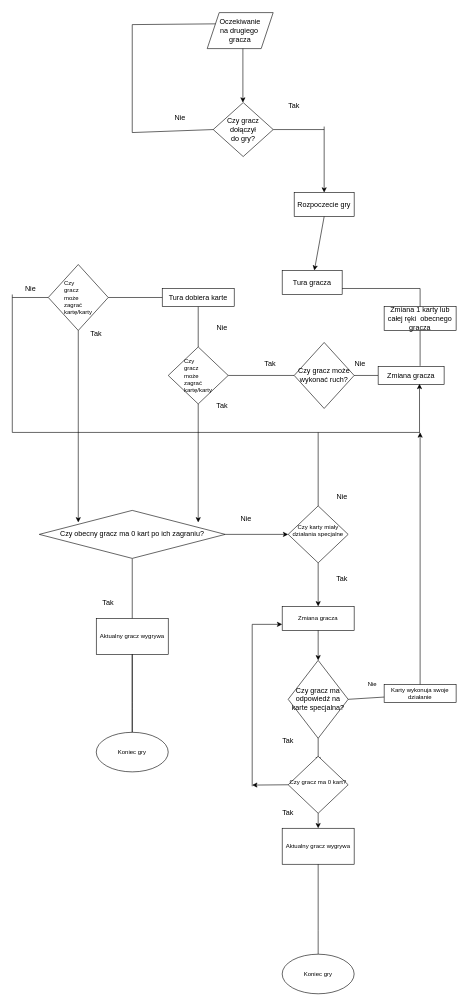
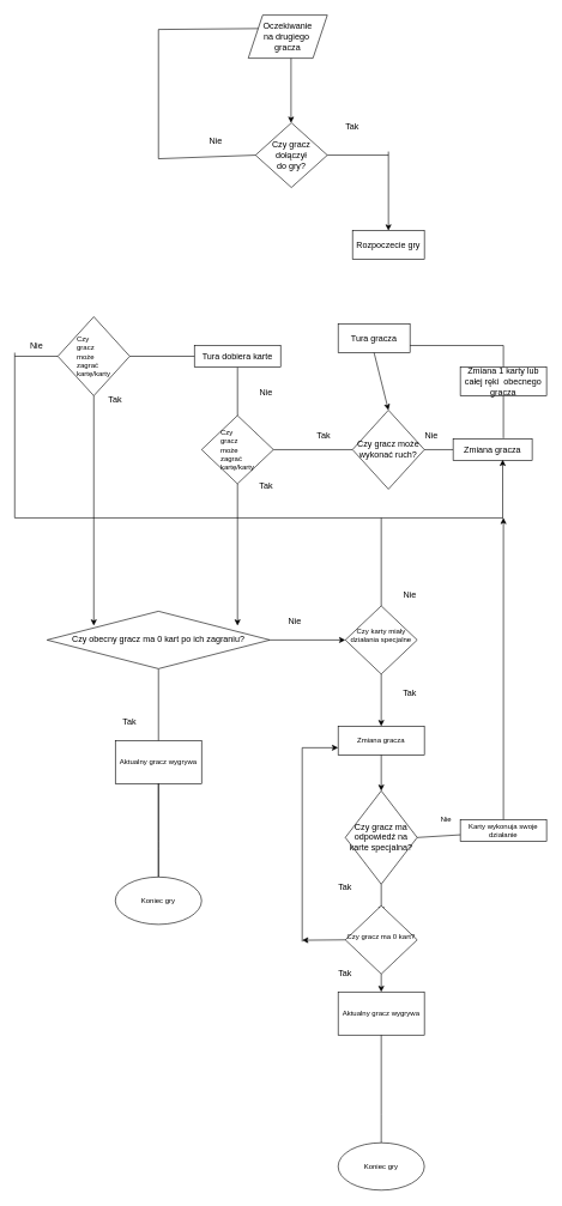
- <mxCell id="13" value="" style="endArrow=classic;html=1;rounded=0;exitX=0.5;exitY=1;exitDx=0;exitDy=0;" edge="1" parent="1" source="12" target="14"><mxGeometry width="50" height="50" relative="1" as="geometry"><mxPoint x="210" y="430" as="sourcePoint" /><mxPoint x="540" y="440" as="targetPoint" /></mxGeometry></mxCell>
+ <mxCell id="17" value="" style="endArrow=classic;html=1;rounded=0;exitX=0.5;exitY=1;exitDx=0;exitDy=0;entryX=0.5;entryY=0;entryDx=0;entryDy=0;" edge="1" parent="1" source="14" target="16"><mxGeometry width="50" height="50" relative="1" as="geometry"><mxPoint x="560" y="500" as="sourcePoint" /><mxPoint x="560" y="590" as="targetPoint" /></mxGeometry></mxCell>
